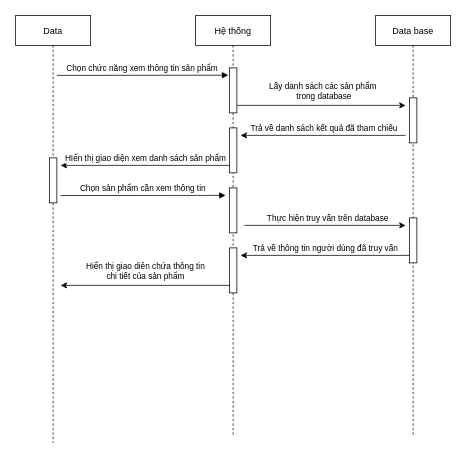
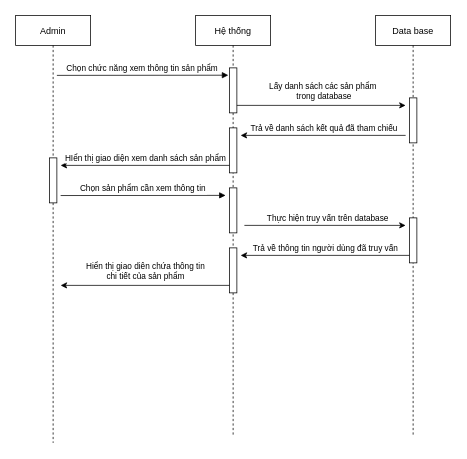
- <mxCell id="2" value="Data" style="shape=umlLifeline;perimeter=lifelinePerimeter;container=1;collapsible=0;recursiveResize=0;rounded=0;shadow=0;strokeWidth=1;" vertex="1" parent="1"><mxGeometry x="20" y="20" width="100" height="570" as="geometry" /></mxCell>
+ <mxCell id="2" value="Admin" style="shape=umlLifeline;perimeter=lifelinePerimeter;container=1;collapsible=0;recursiveResize=0;rounded=0;shadow=0;strokeWidth=1;" vertex="1" parent="1"><mxGeometry x="20" y="20" width="100" height="570" as="geometry" /></mxCell>
